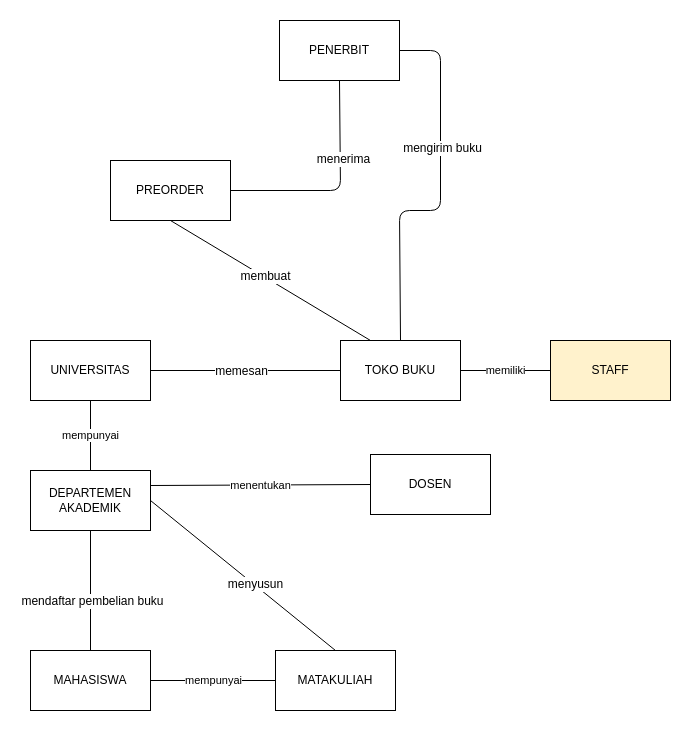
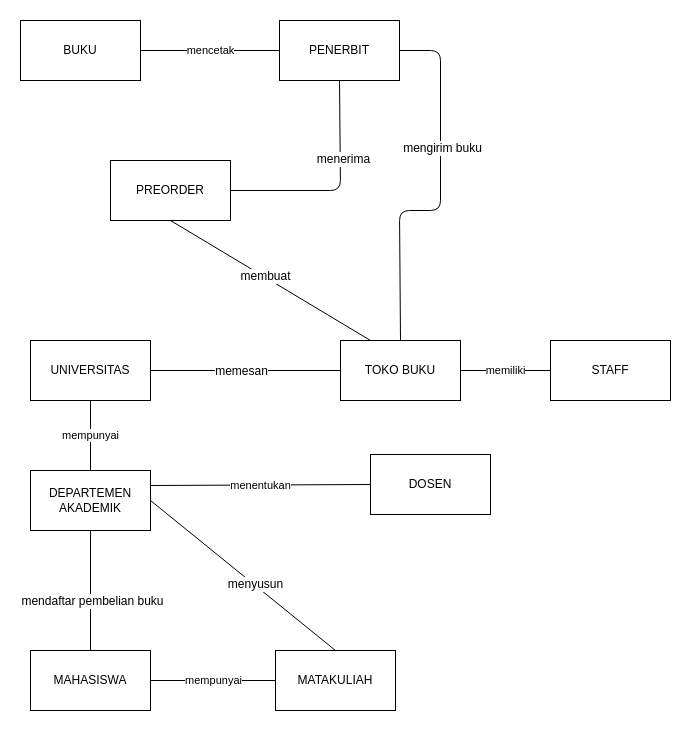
+ <mxCell id="4" value="BUKU" style="rounded=0;whiteSpace=wrap;html=1;" vertex="1" parent="1"><mxGeometry x="20" y="20" width="120" height="60" as="geometry" /></mxCell>
+ <mxCell id="14" value="mencetak" style="endArrow=none;html=1;entryX=0;entryY=0.5;entryDx=0;entryDy=0;exitX=1;exitY=0.5;exitDx=0;exitDy=0;" edge="1" parent="1" source="4" target="3"><mxGeometry x="0.007" width="50" height="50" relative="1" as="geometry"><mxPoint x="210" y="20" as="sourcePoint" /><mxPoint x="260" y="-30" as="targetPoint" /><mxPoint as="offset" /></mxGeometry></mxCell>
- <mxCell id="10" value="STAFF" style="rounded=0;whiteSpace=wrap;html=1;fillColor=#fff2cc;" vertex="1" parent="1"><mxGeometry x="550" y="340" width="120" height="60" as="geometry" /></mxCell>
+ <mxCell id="10" value="STAFF" style="rounded=0;whiteSpace=wrap;html=1;" vertex="1" parent="1"><mxGeometry x="550" y="340" width="120" height="60" as="geometry" /></mxCell>
